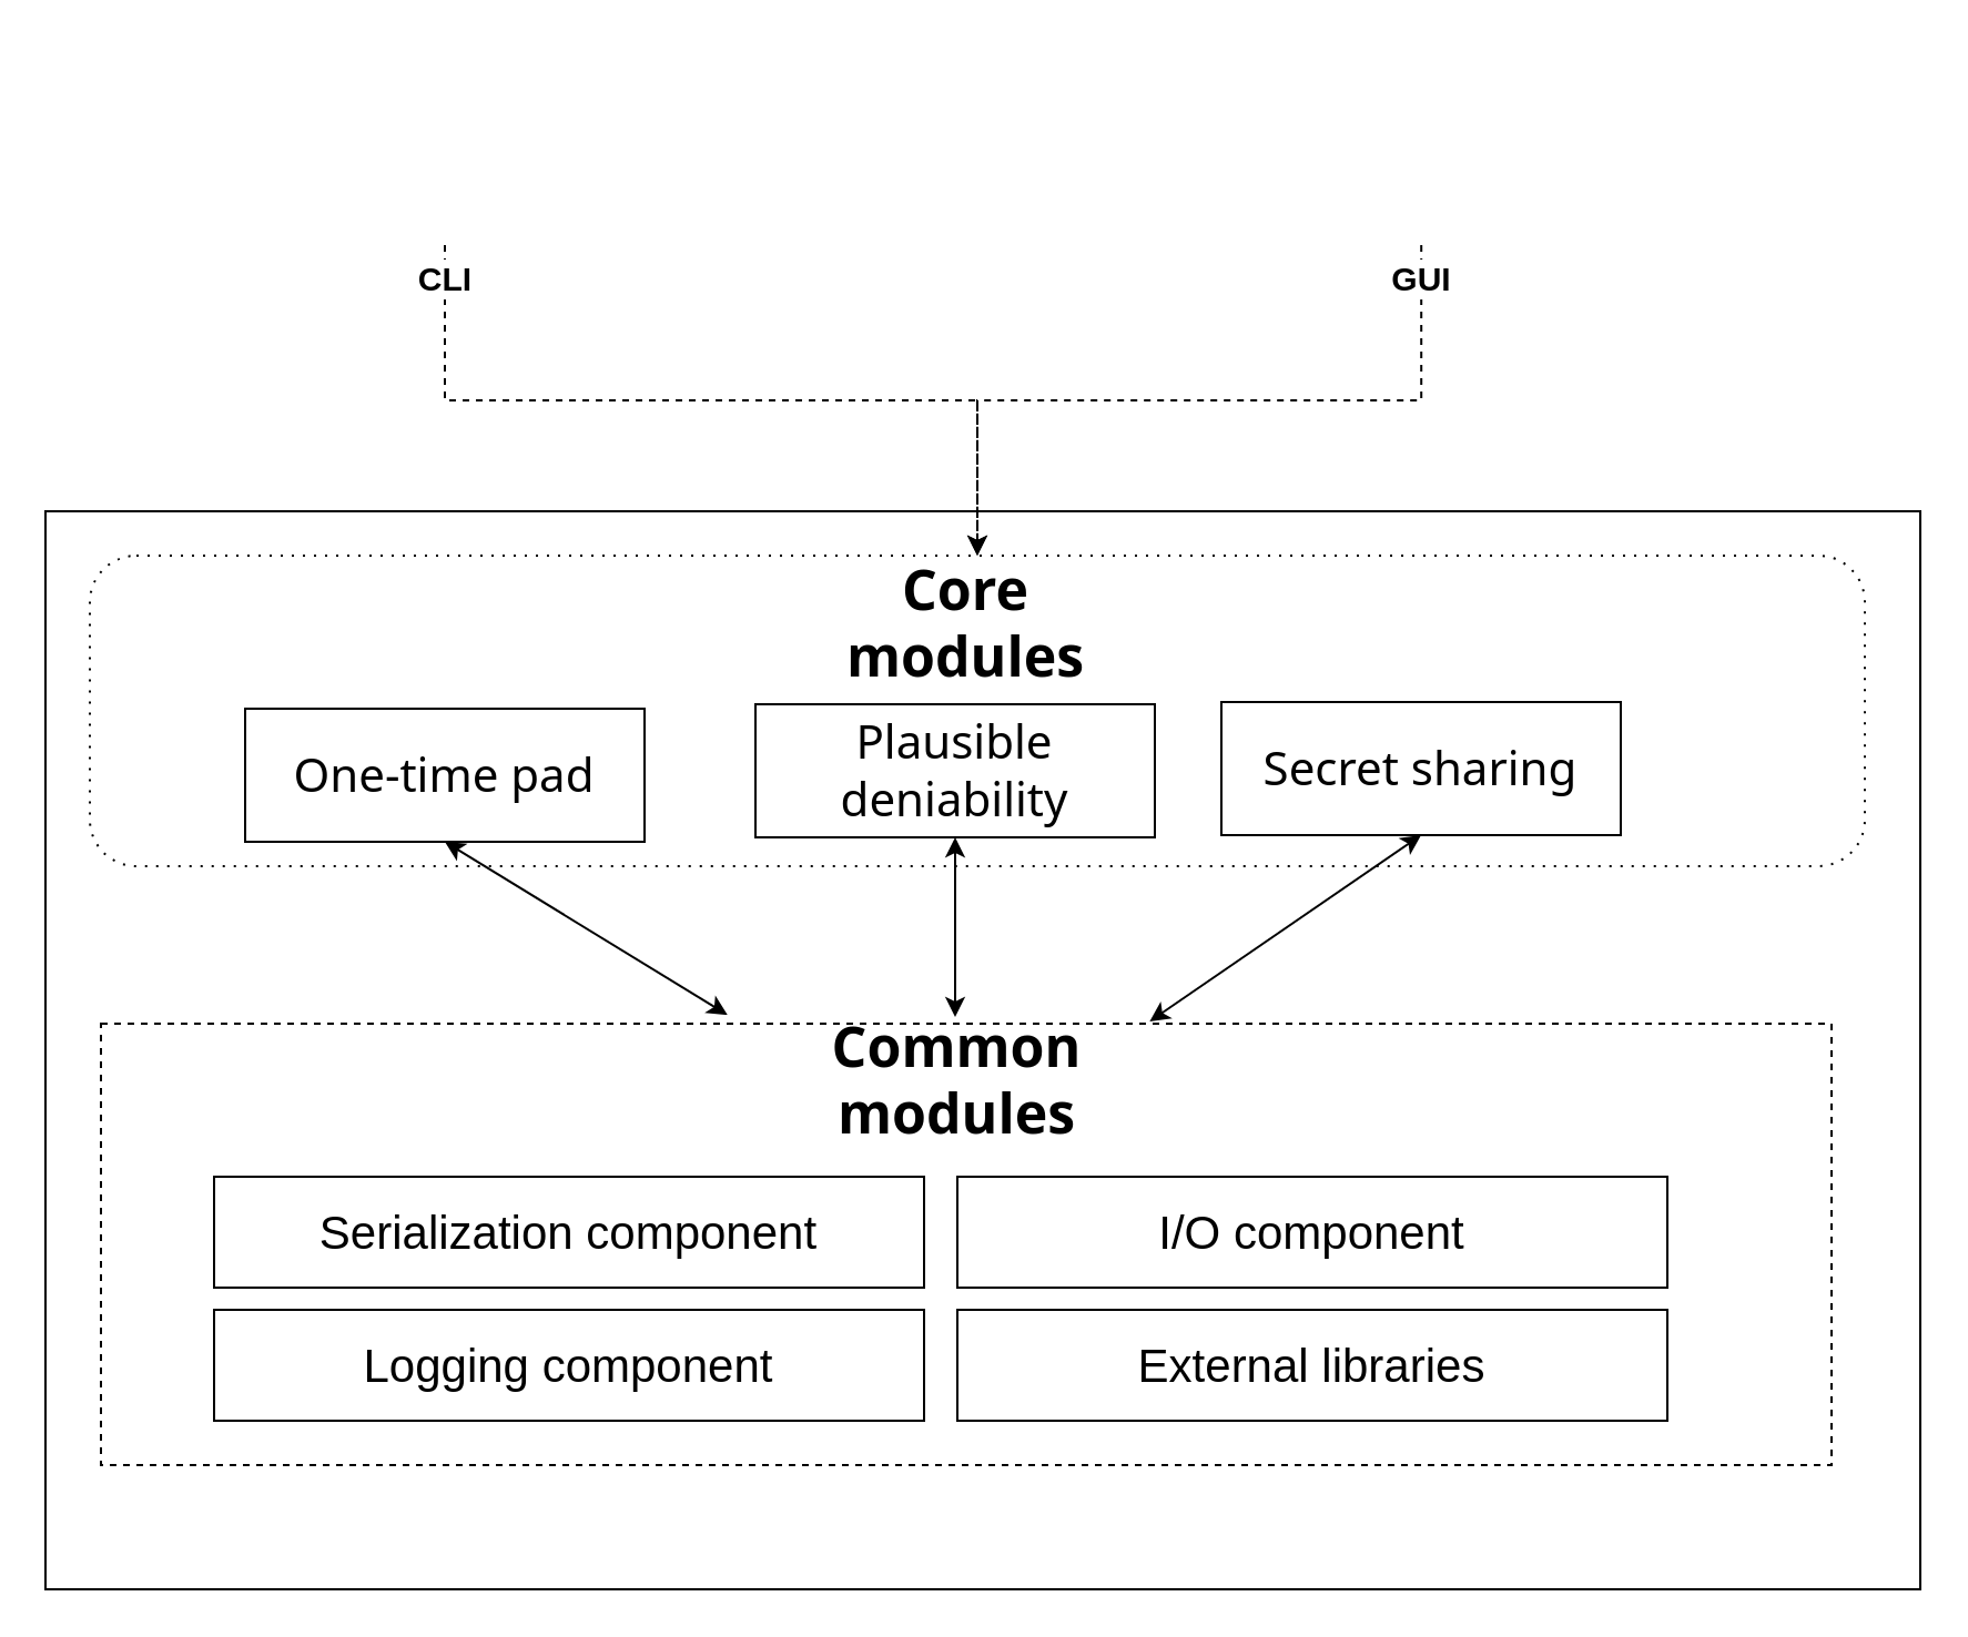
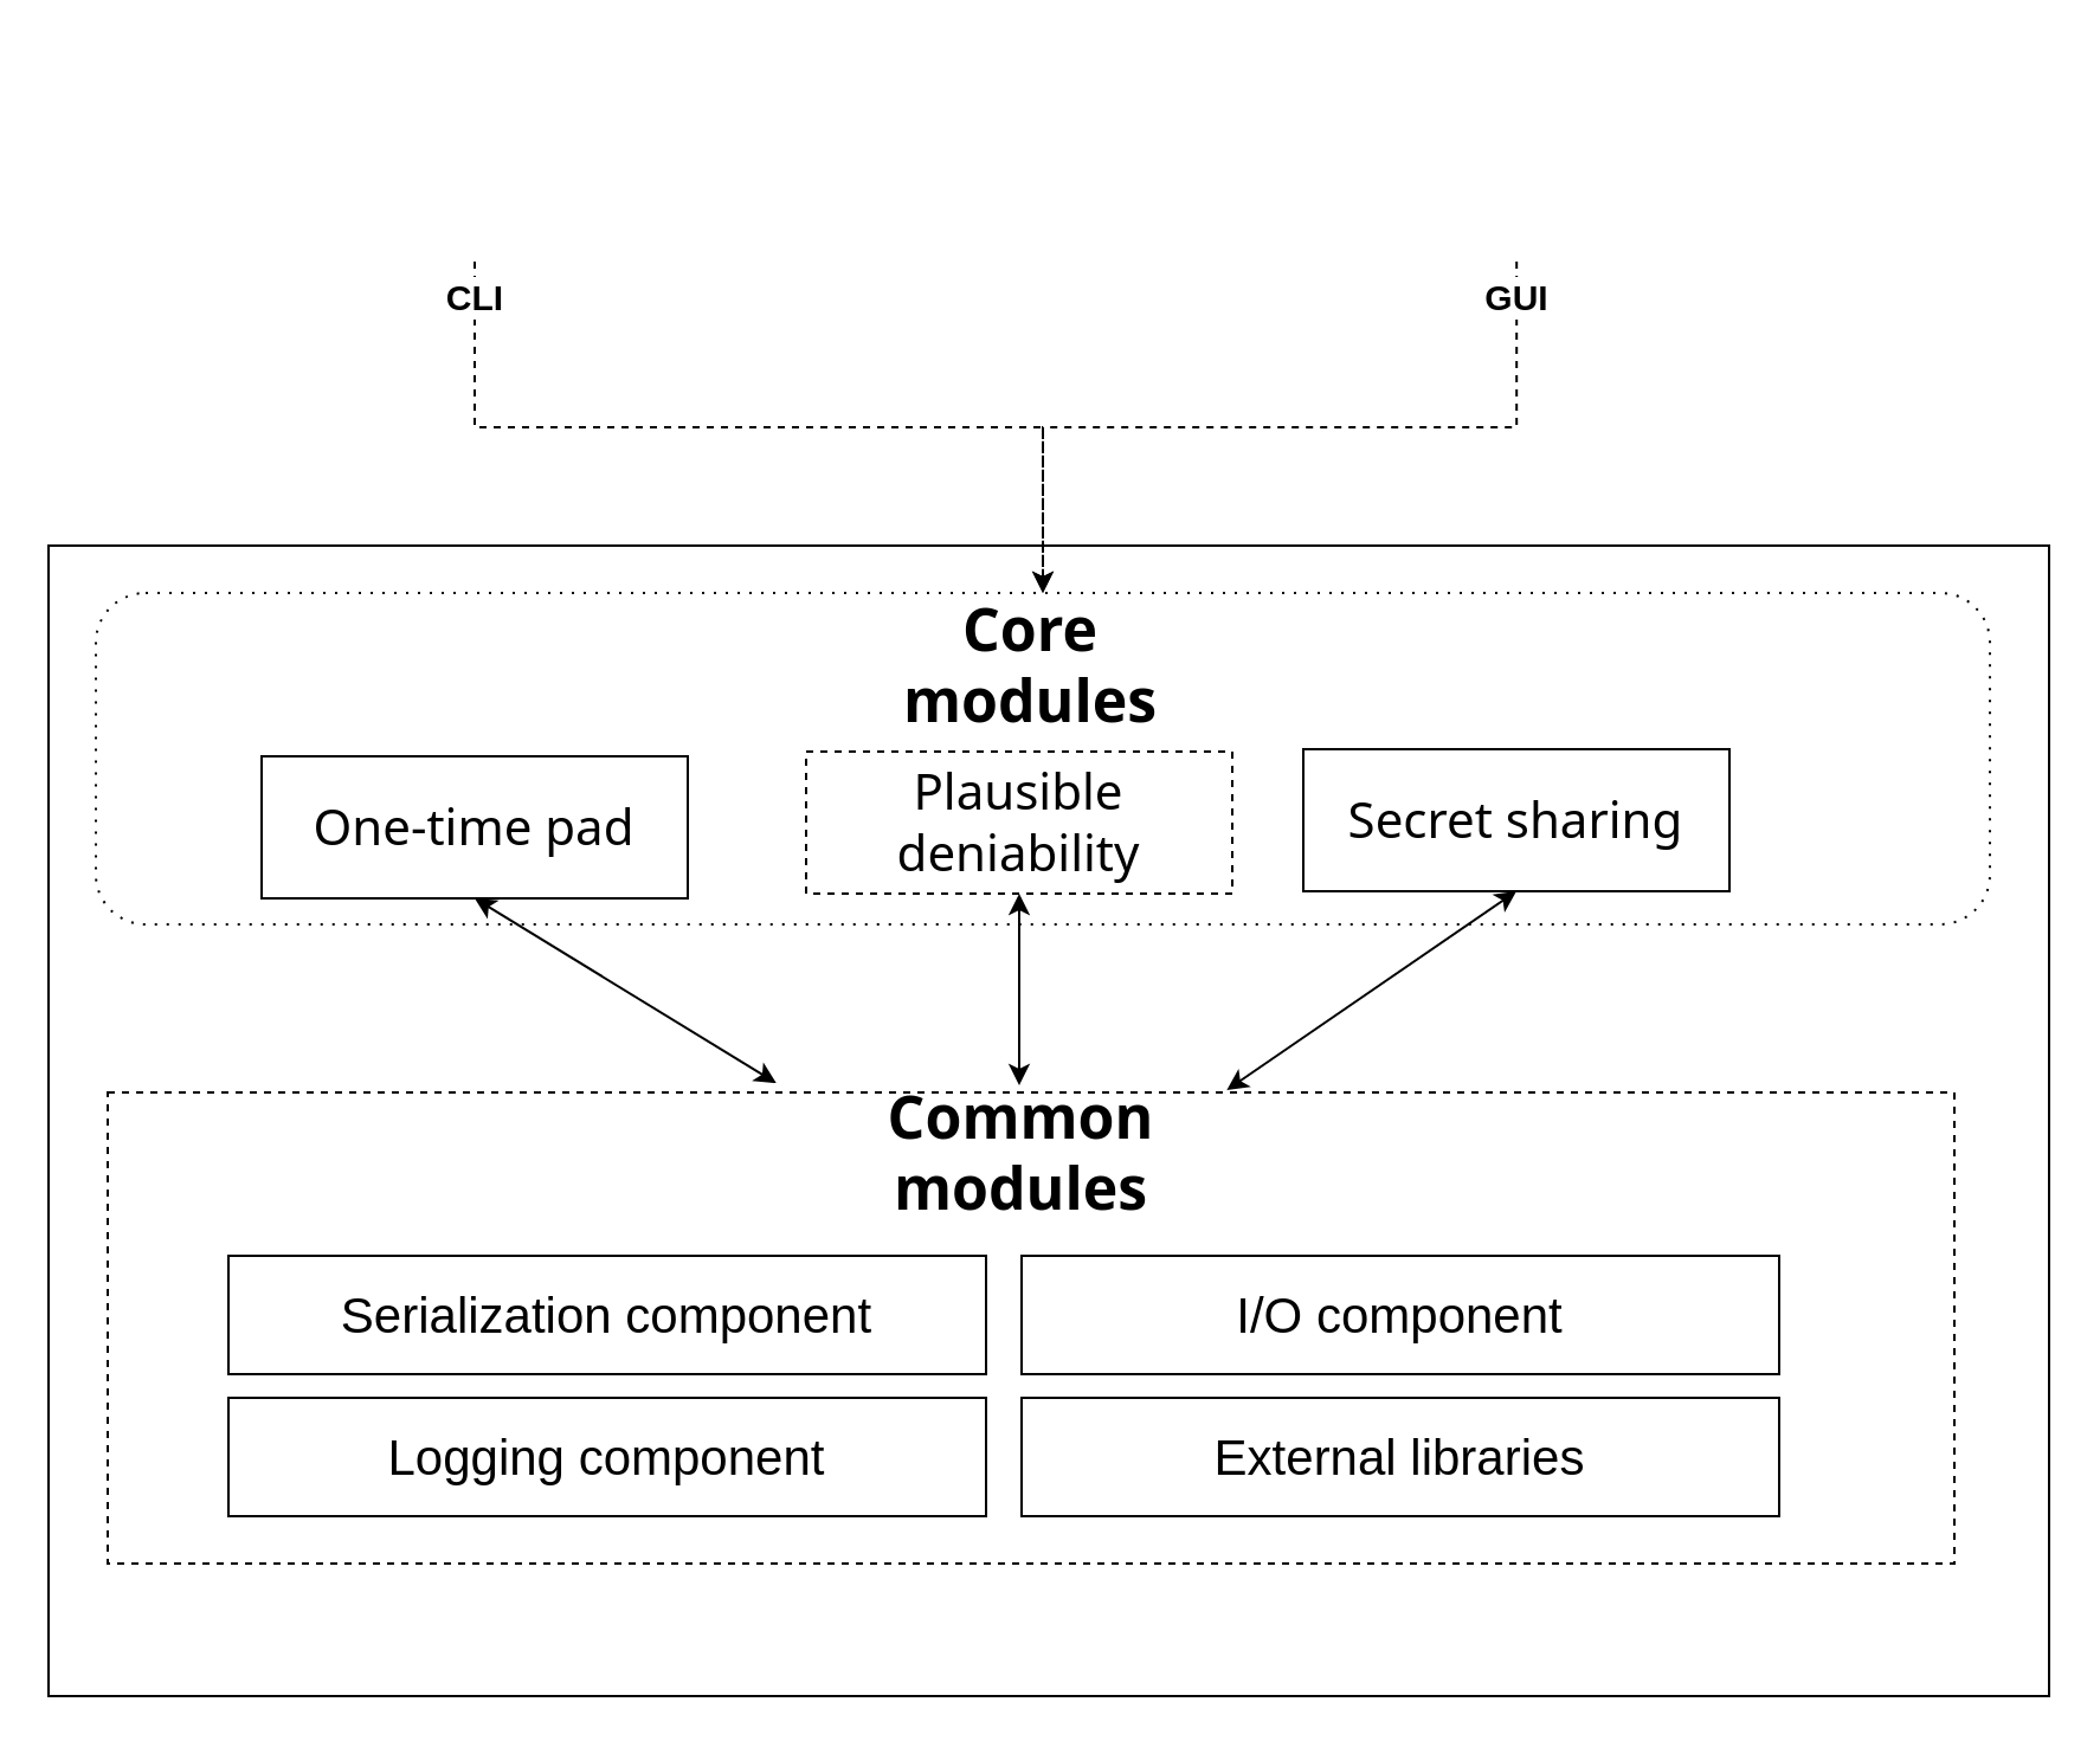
- <mxCell id="4" value="&lt;font face=&quot;Segoe UI&quot; style=&quot;font-size: 21px&quot;&gt;Plausible deniability&lt;/font&gt;" style="rounded=0;whiteSpace=wrap;html=1;" parent="1" vertex="1"><mxGeometry x="340" y="317" width="180" height="60" as="geometry" /></mxCell>
+ <mxCell id="4" value="&lt;font face=&quot;Segoe UI&quot; style=&quot;font-size: 21px&quot;&gt;Plausible deniability&lt;/font&gt;" style="rounded=0;whiteSpace=wrap;html=1;dashed=1;" parent="1" vertex="1"><mxGeometry x="340" y="317" width="180" height="60" as="geometry" /></mxCell>
